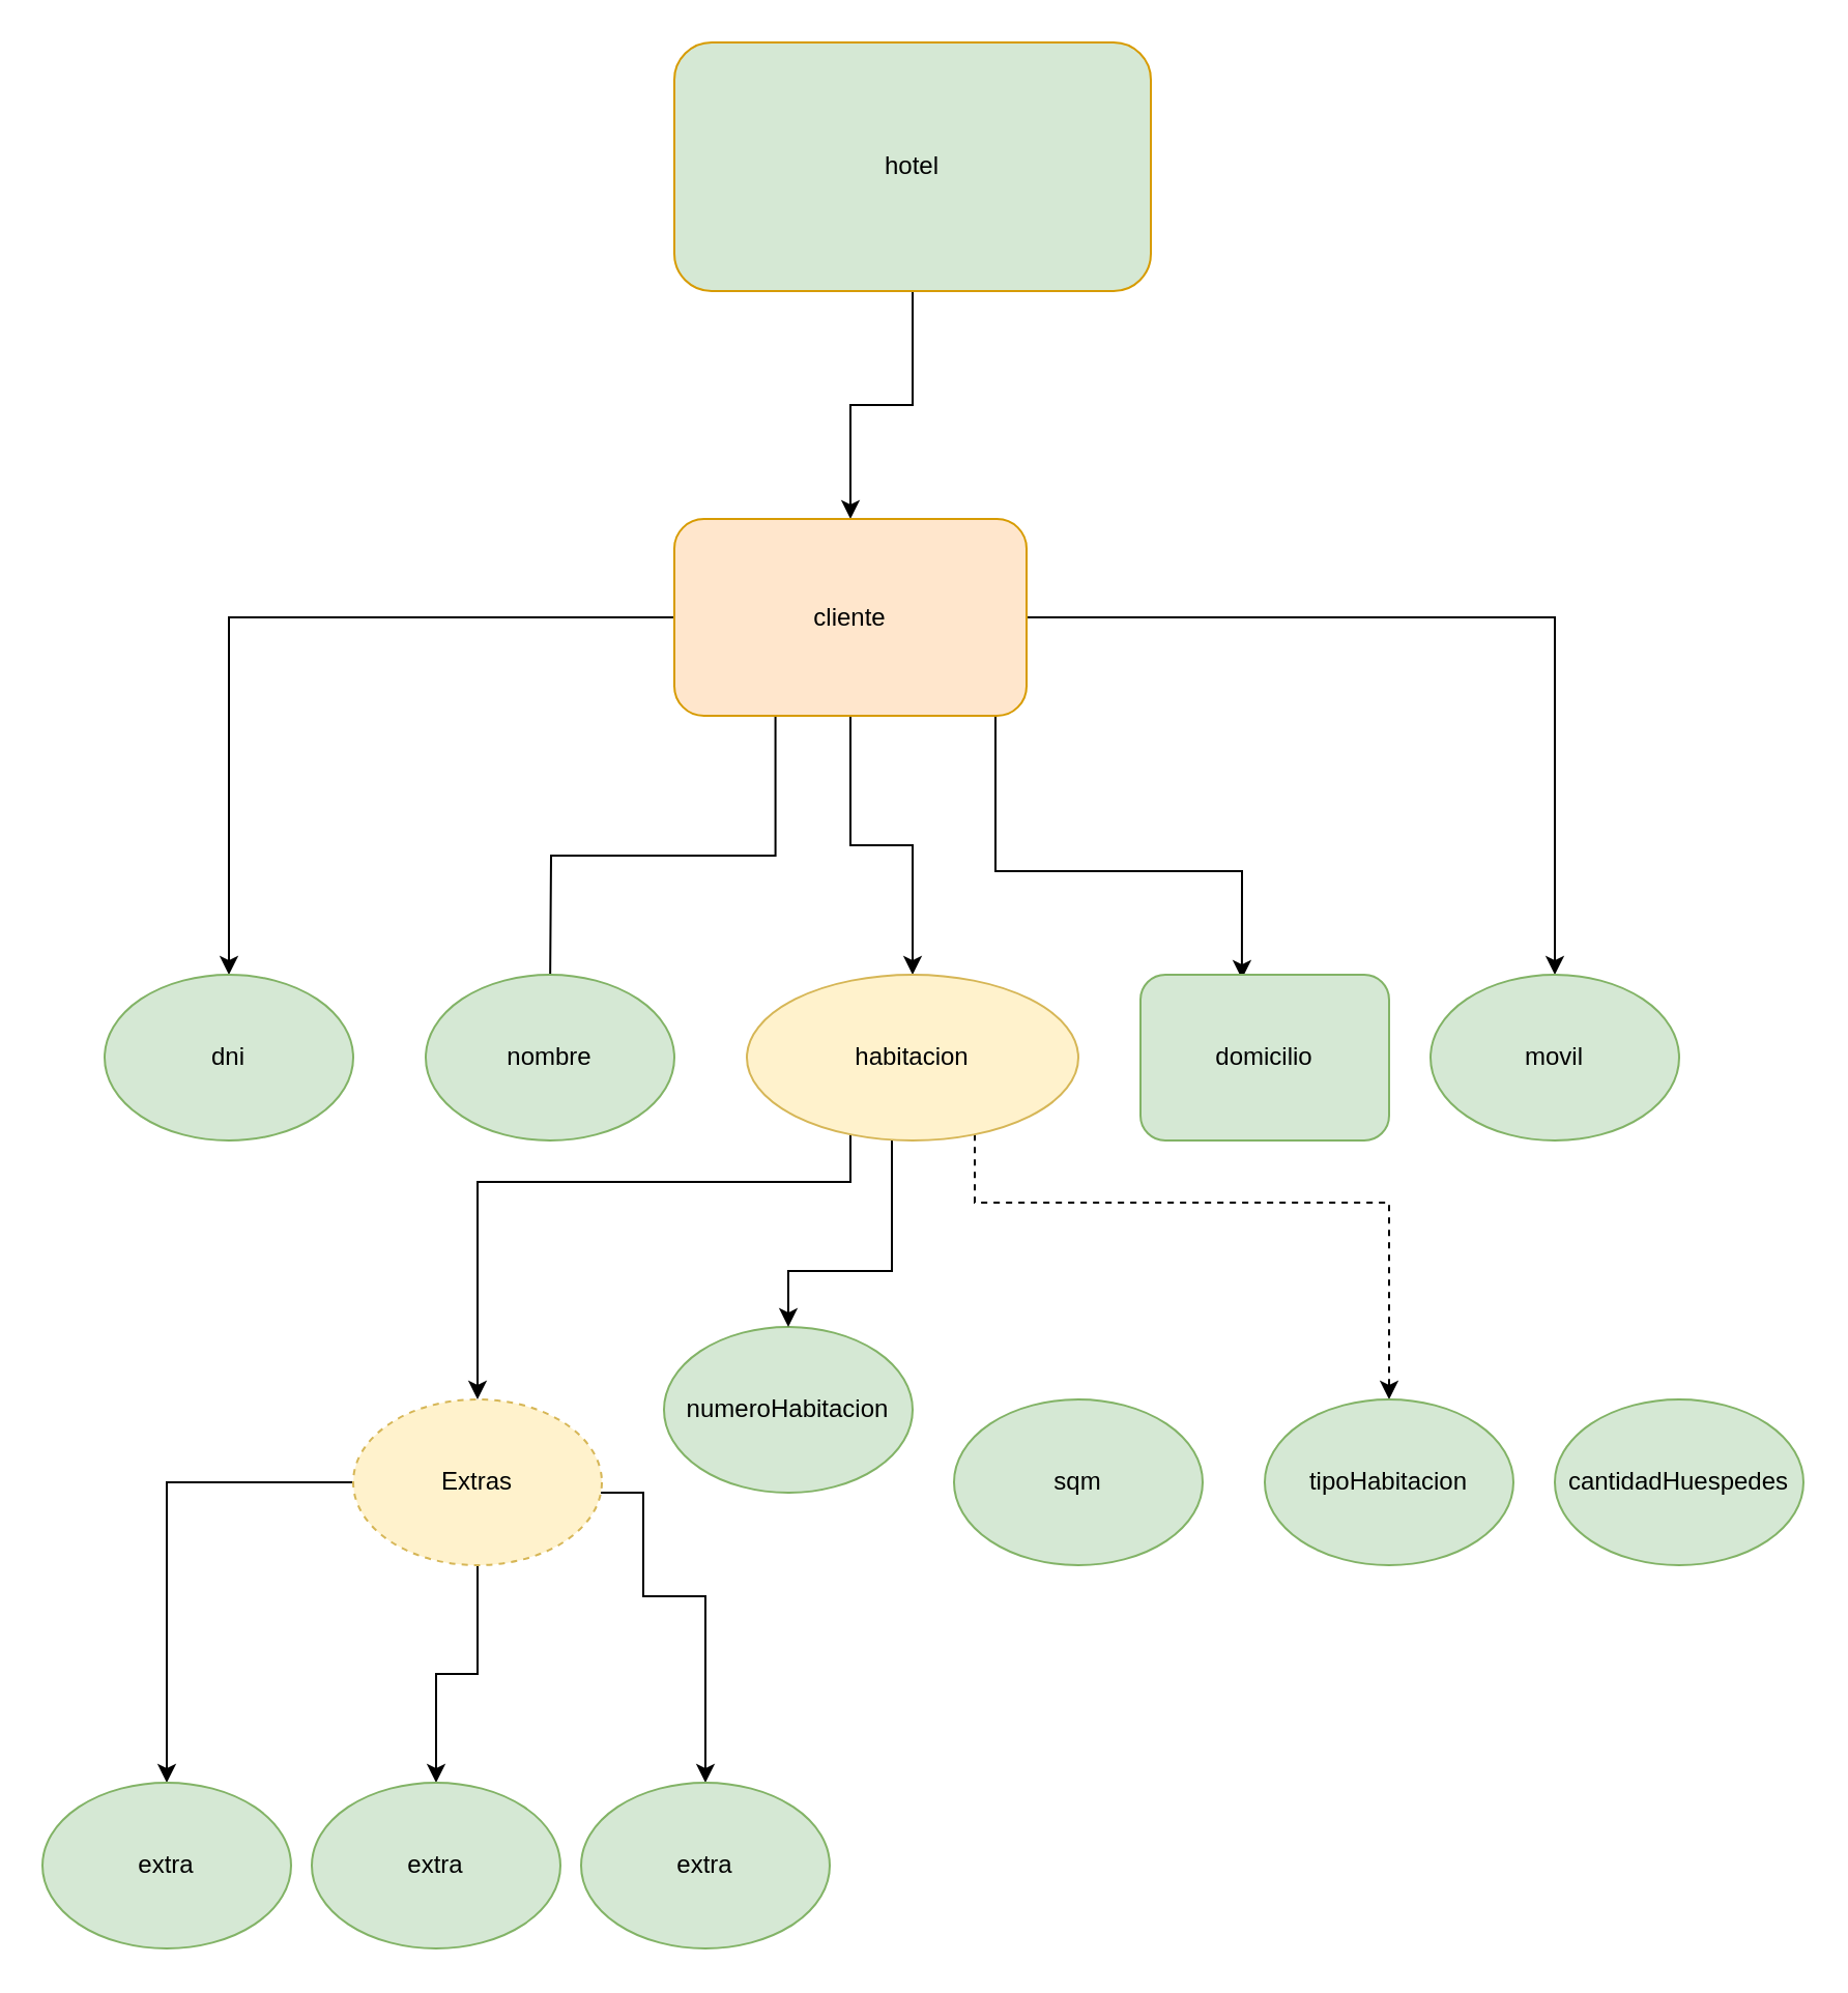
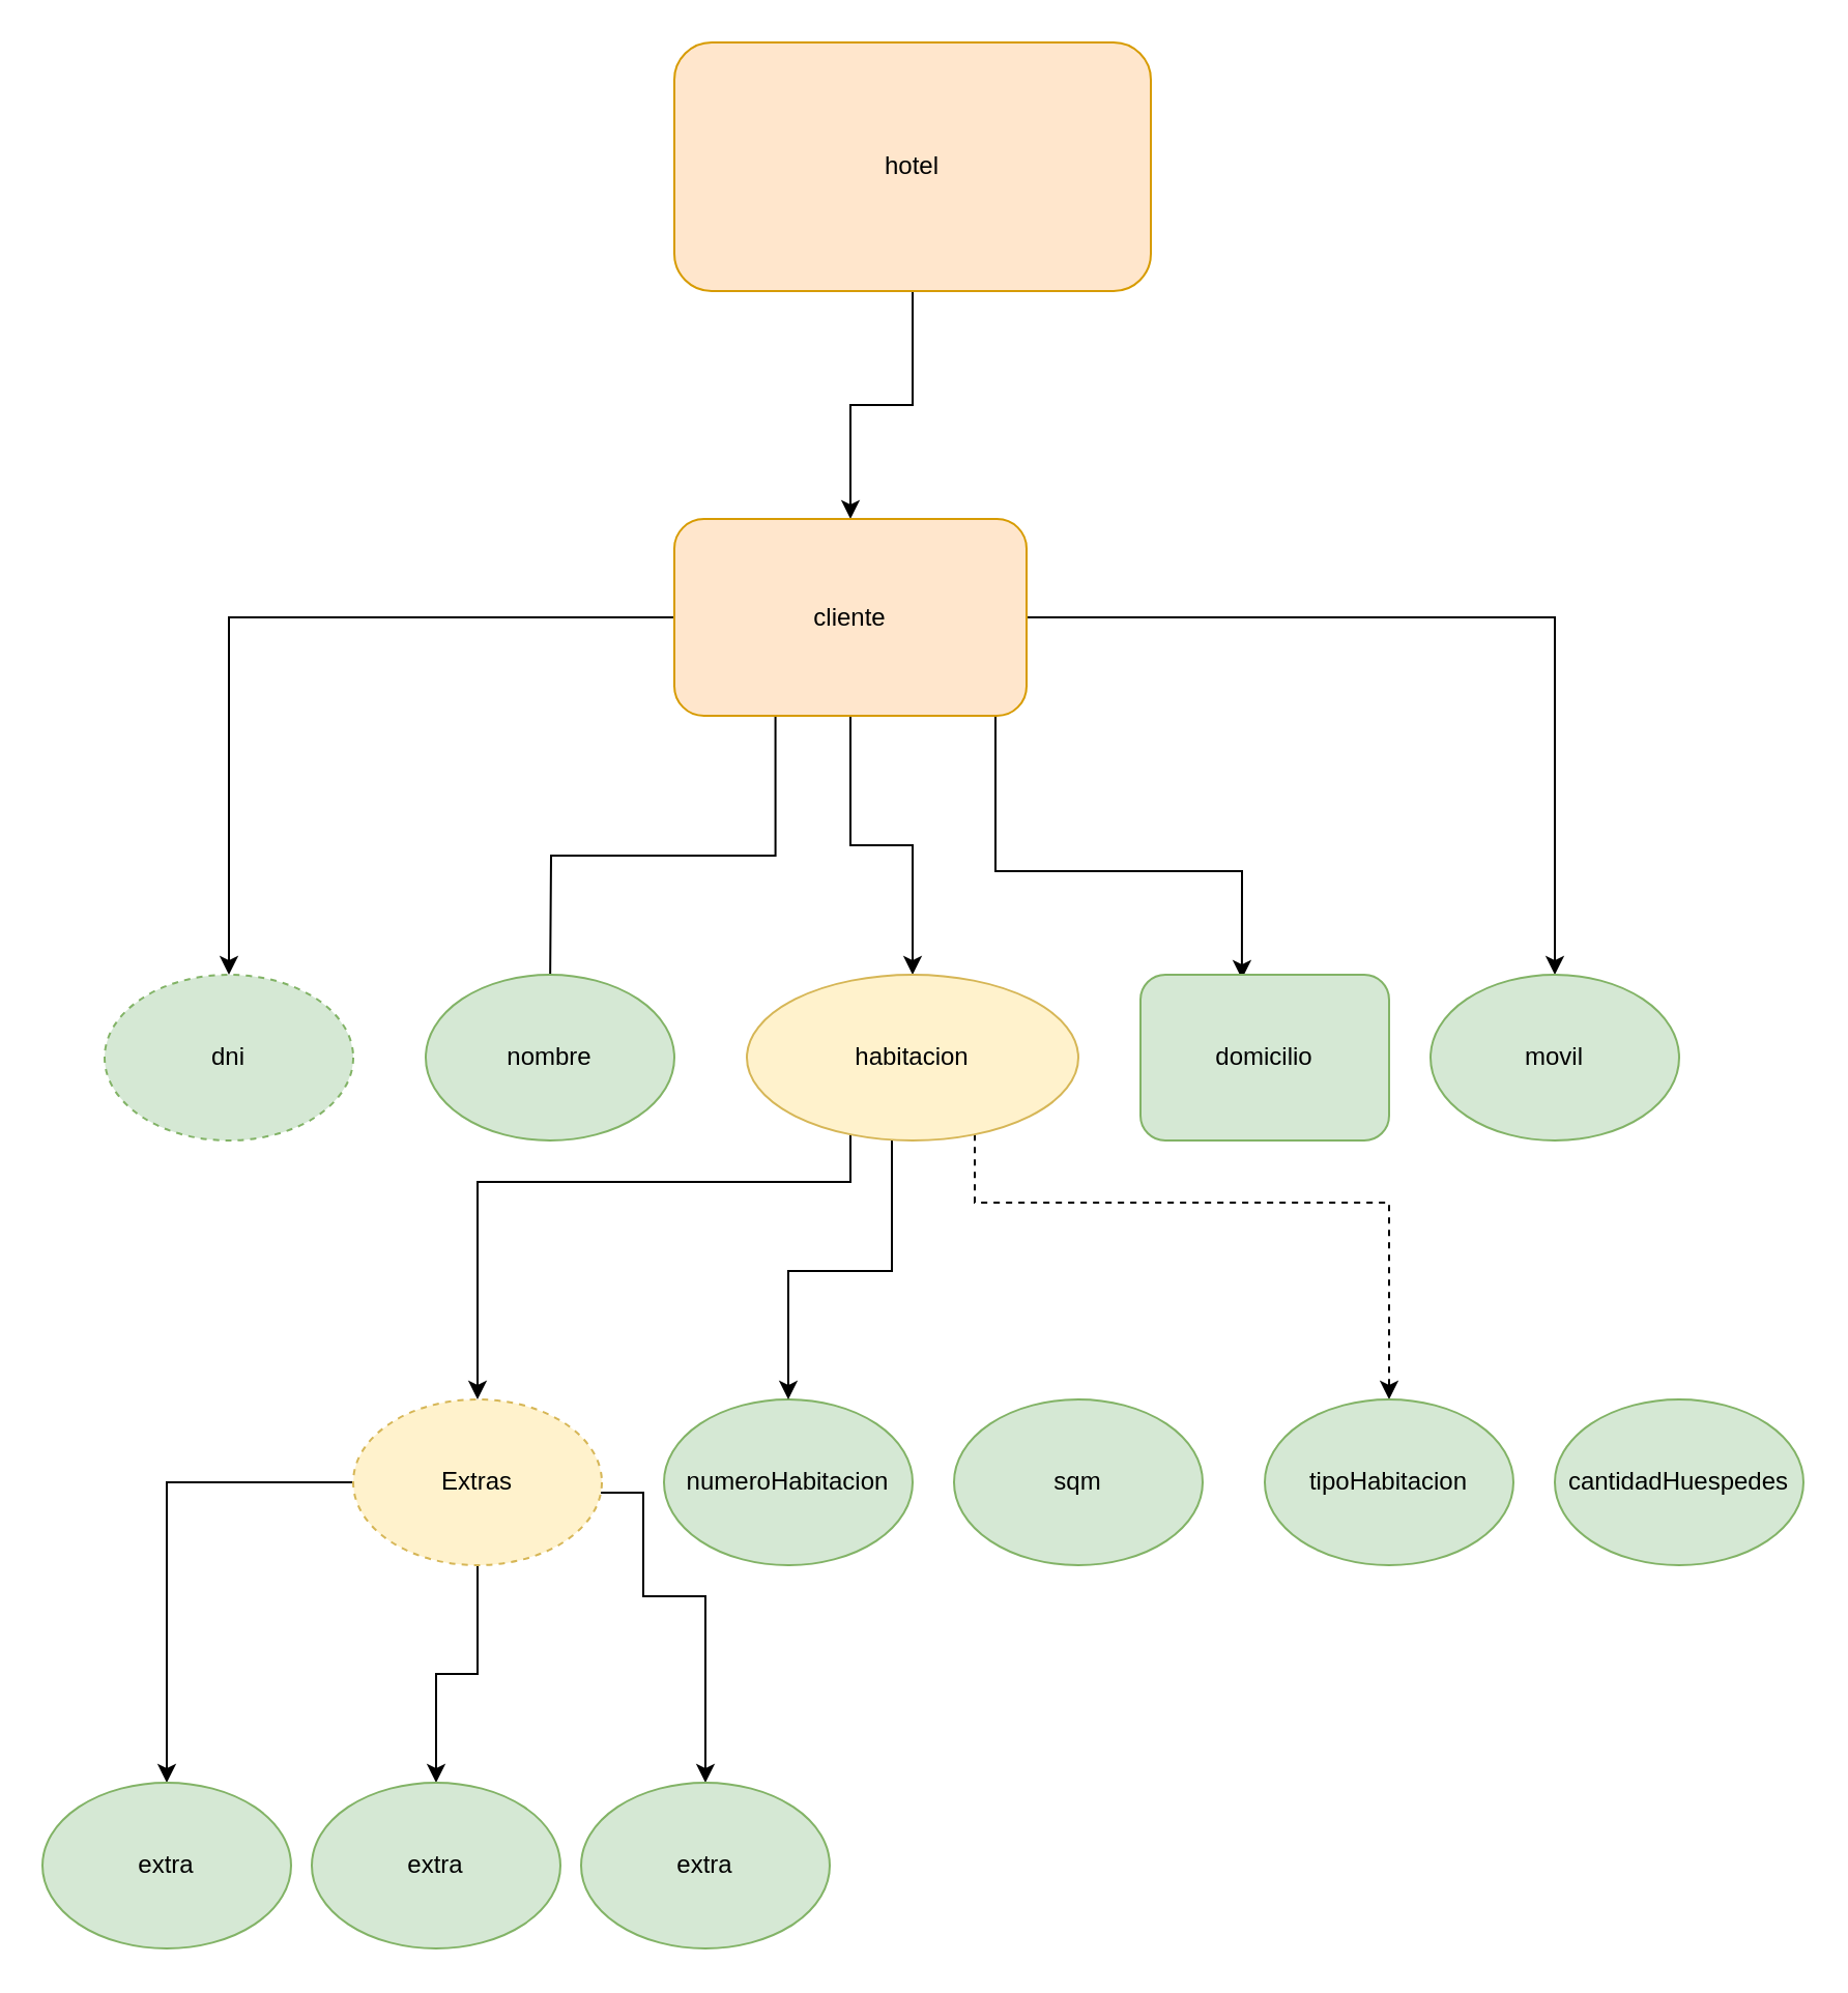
- <mxCell id="3" value="hotel" style="rounded=1;whiteSpace=wrap;html=1;fillColor=#d5e8d4;strokeColor=#d79b00;" parent="1" vertex="1"><mxGeometry x="325" y="20" width="230" height="120" as="geometry" /></mxCell>
+ <mxCell id="3" value="hotel" style="rounded=1;whiteSpace=wrap;html=1;fillColor=#ffe6cc;strokeColor=#d79b00;" parent="1" vertex="1"><mxGeometry x="325" y="20" width="230" height="120" as="geometry" /></mxCell>
- <mxCell id="10" value="dni" style="ellipse;whiteSpace=wrap;html=1;fillColor=#d5e8d4;strokeColor=#82b366;" vertex="1" parent="1"><mxGeometry x="50" y="470" width="120" height="80" as="geometry" /></mxCell>
+ <mxCell id="10" value="dni" style="ellipse;whiteSpace=wrap;html=1;fillColor=#d5e8d4;strokeColor=#82b366;dashed=1;" vertex="1" parent="1"><mxGeometry x="50" y="470" width="120" height="80" as="geometry" /></mxCell>
- <mxCell id="14" value="numeroHabitacion" style="ellipse;whiteSpace=wrap;html=1;fillColor=#d5e8d4;strokeColor=#82b366;" vertex="1" parent="1"><mxGeometry x="320" y="640" width="120" height="80" as="geometry" /></mxCell>
+ <mxCell id="14" value="numeroHabitacion" style="ellipse;whiteSpace=wrap;html=1;fillColor=#d5e8d4;strokeColor=#82b366;" vertex="1" parent="1"><mxGeometry x="320" y="675" width="120" height="80" as="geometry" /></mxCell>
